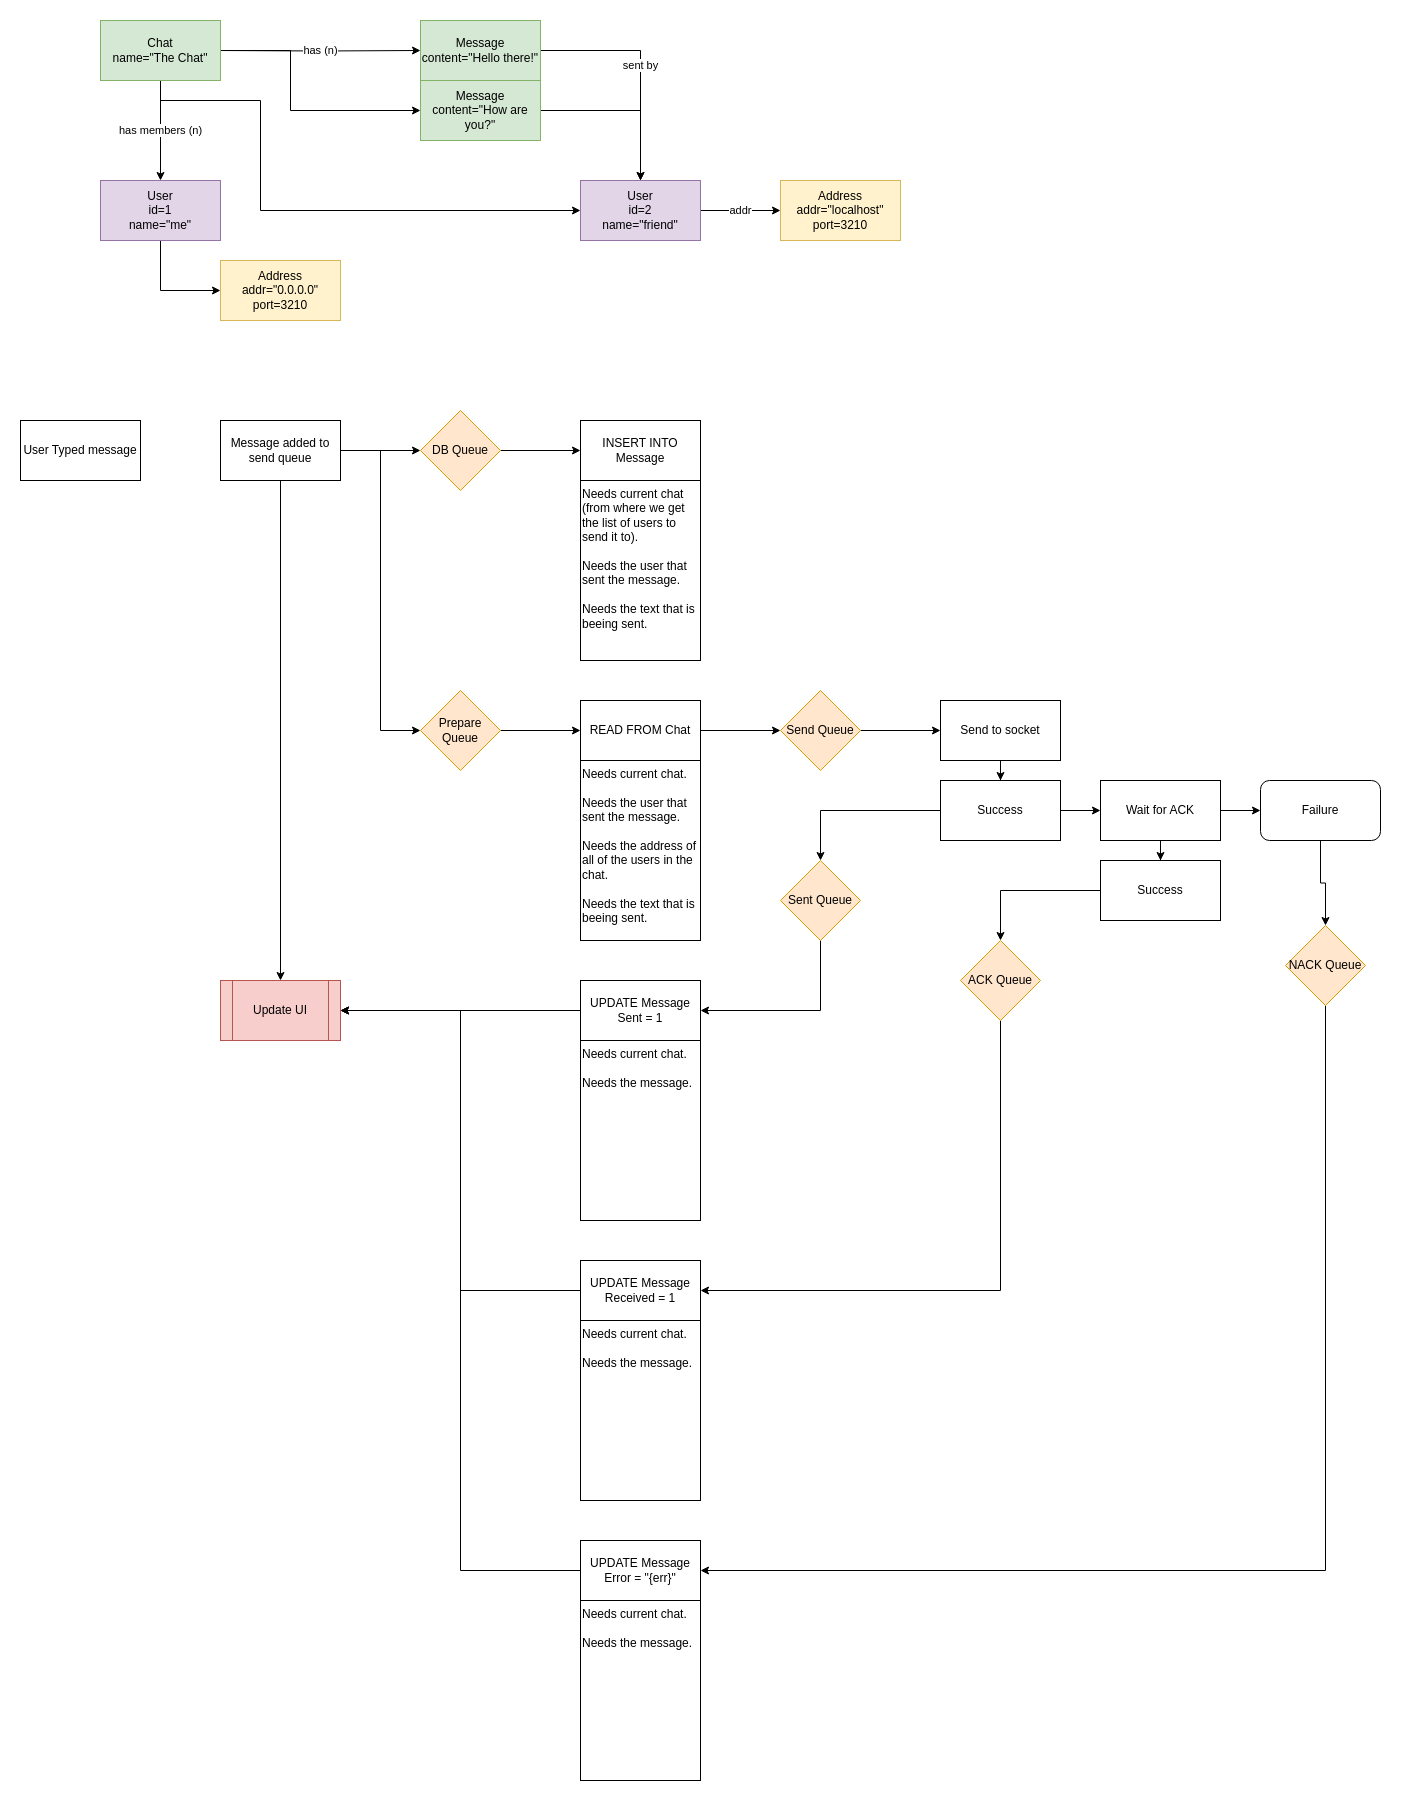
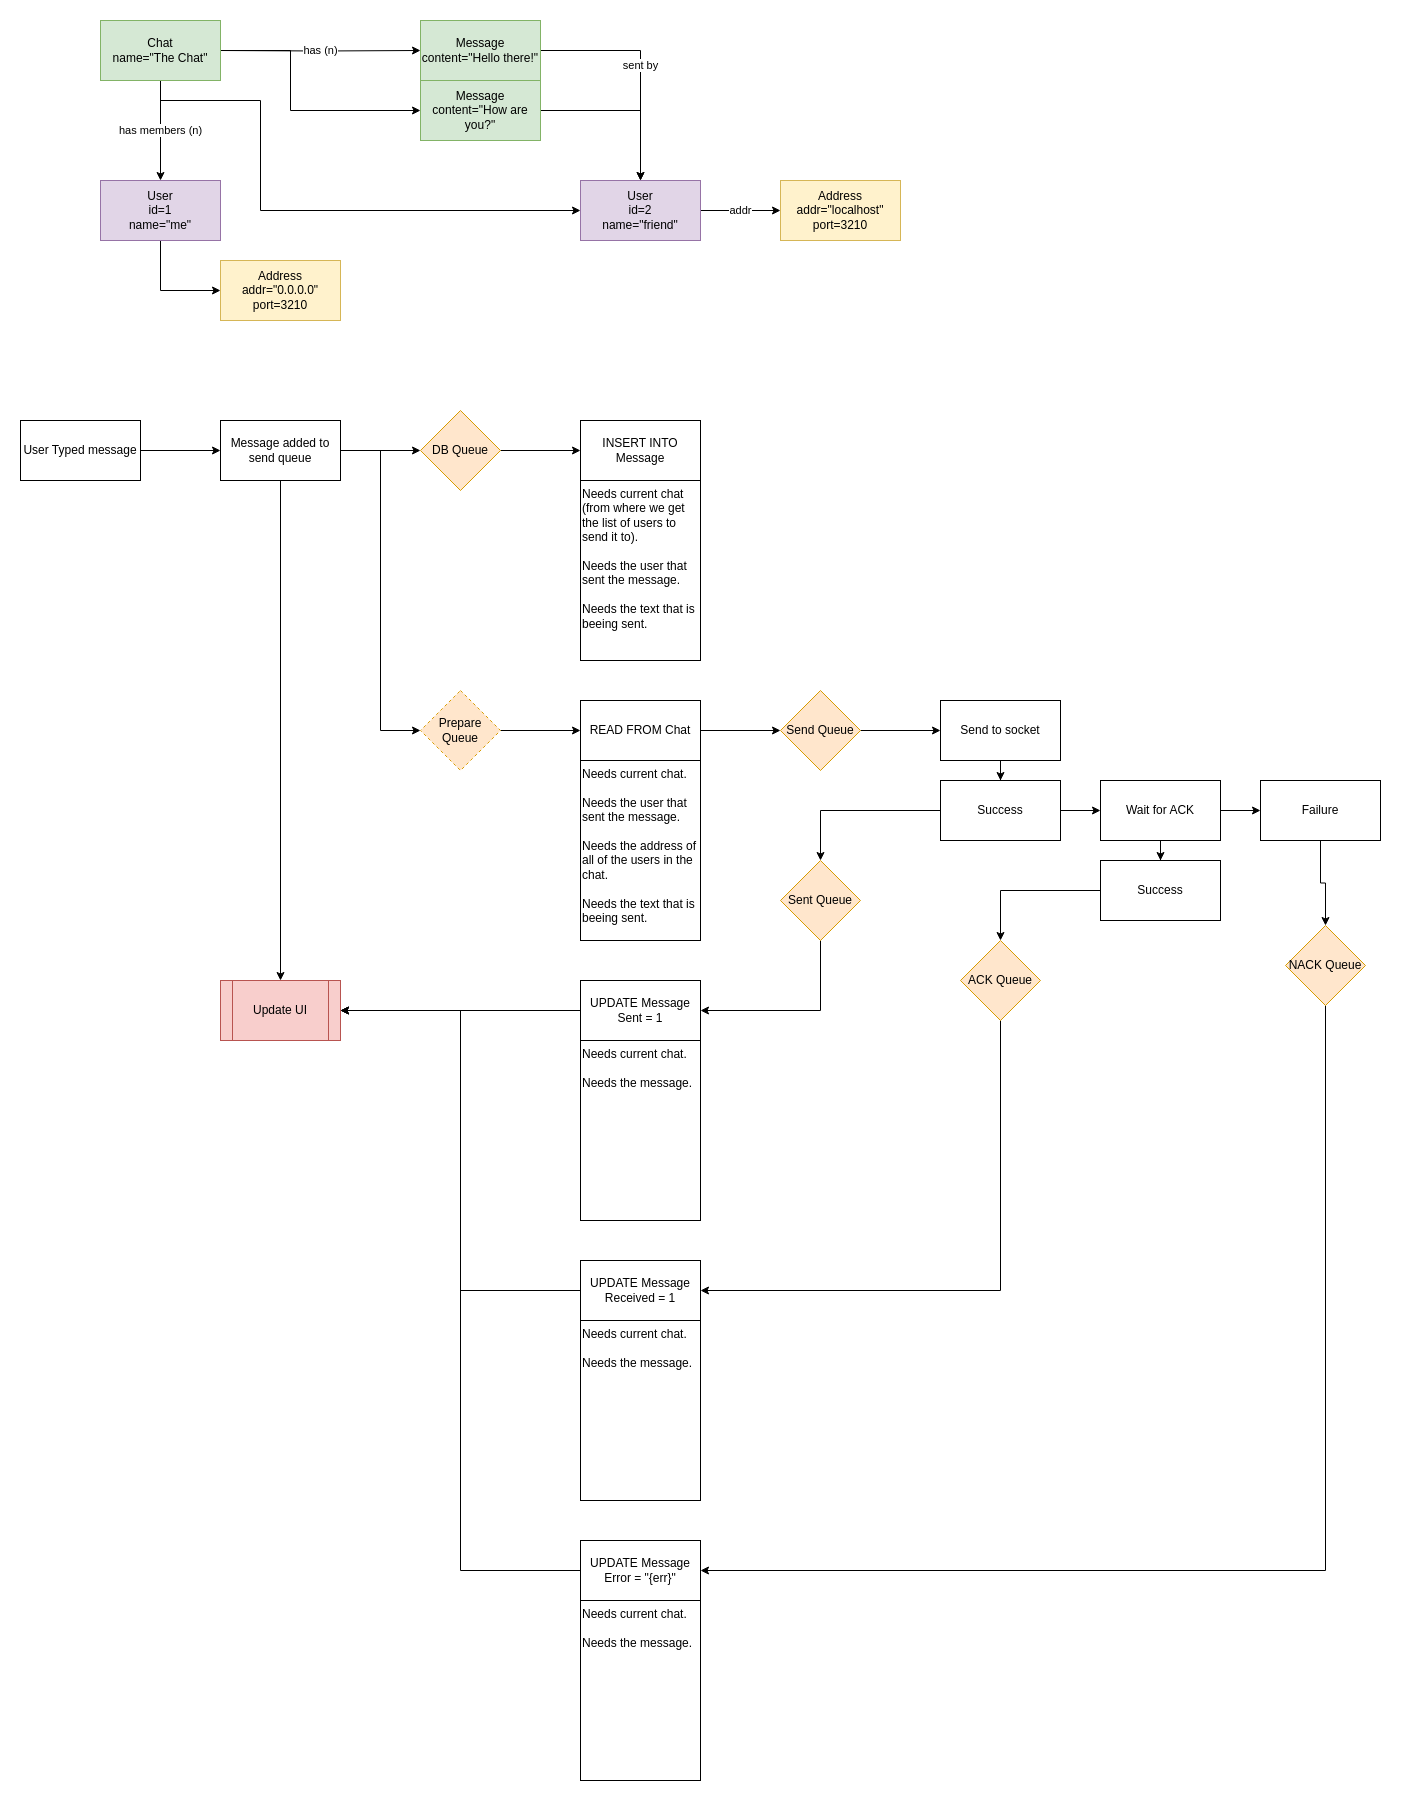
+ <mxCell id="17" value="" style="edgeStyle=orthogonalEdgeStyle;rounded=0;orthogonalLoop=1;jettySize=auto;html=1;endArrow=classic;endFill=1;" edge="1" parent="1" source="18" target="22"><mxGeometry relative="1" as="geometry" /></mxCell>
- <mxCell id="28" value="Prepare Queue" style="rhombus;whiteSpace=wrap;html=1;fillColor=#ffe6cc;strokeColor=#d79b00;" vertex="1" parent="1"><mxGeometry x="420" y="690" width="80" height="80" as="geometry" /></mxCell>
+ <mxCell id="28" value="Prepare Queue" style="rhombus;whiteSpace=wrap;html=1;fillColor=#ffe6cc;strokeColor=#d79b00;dashed=1;" vertex="1" parent="1"><mxGeometry x="420" y="690" width="80" height="80" as="geometry" /></mxCell>
- <mxCell id="56" value="Failure" style="whiteSpace=wrap;html=1;rounded=1;" vertex="1" parent="1"><mxGeometry x="1260" y="780" width="120" height="60" as="geometry" /></mxCell>
+ <mxCell id="56" value="Failure" style="rounded=0;whiteSpace=wrap;html=1;" vertex="1" parent="1"><mxGeometry x="1260" y="780" width="120" height="60" as="geometry" /></mxCell>
